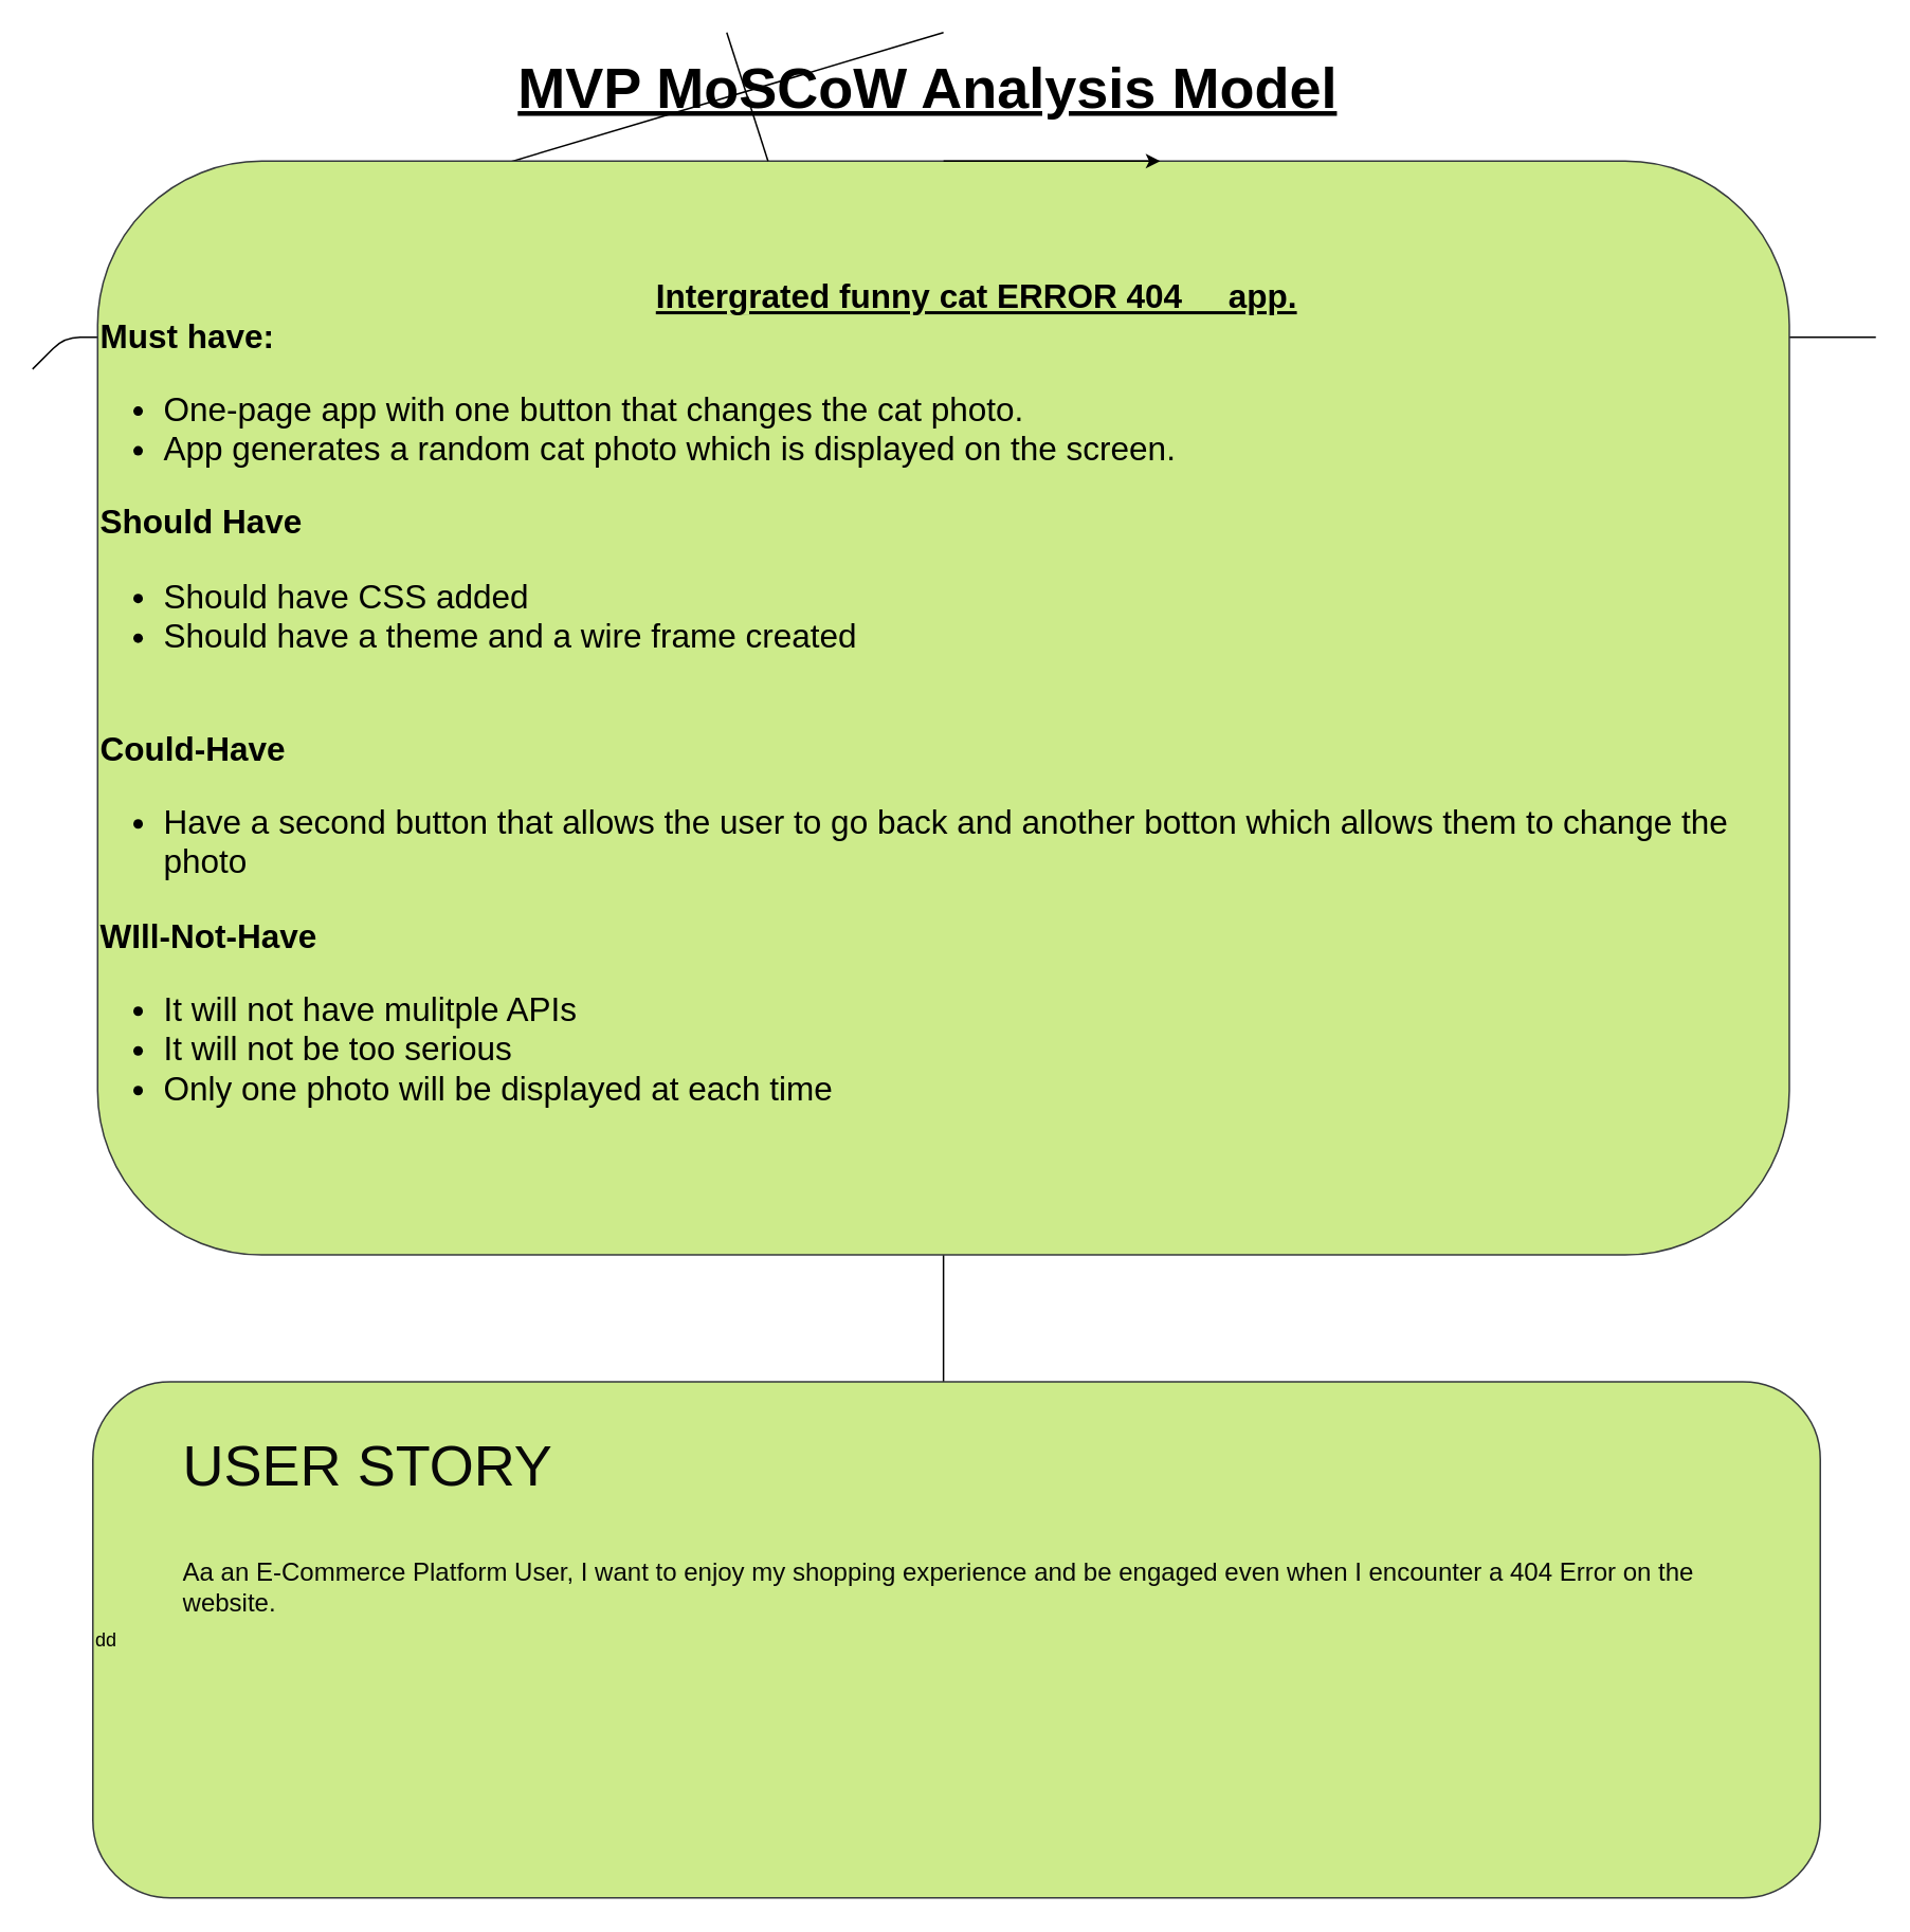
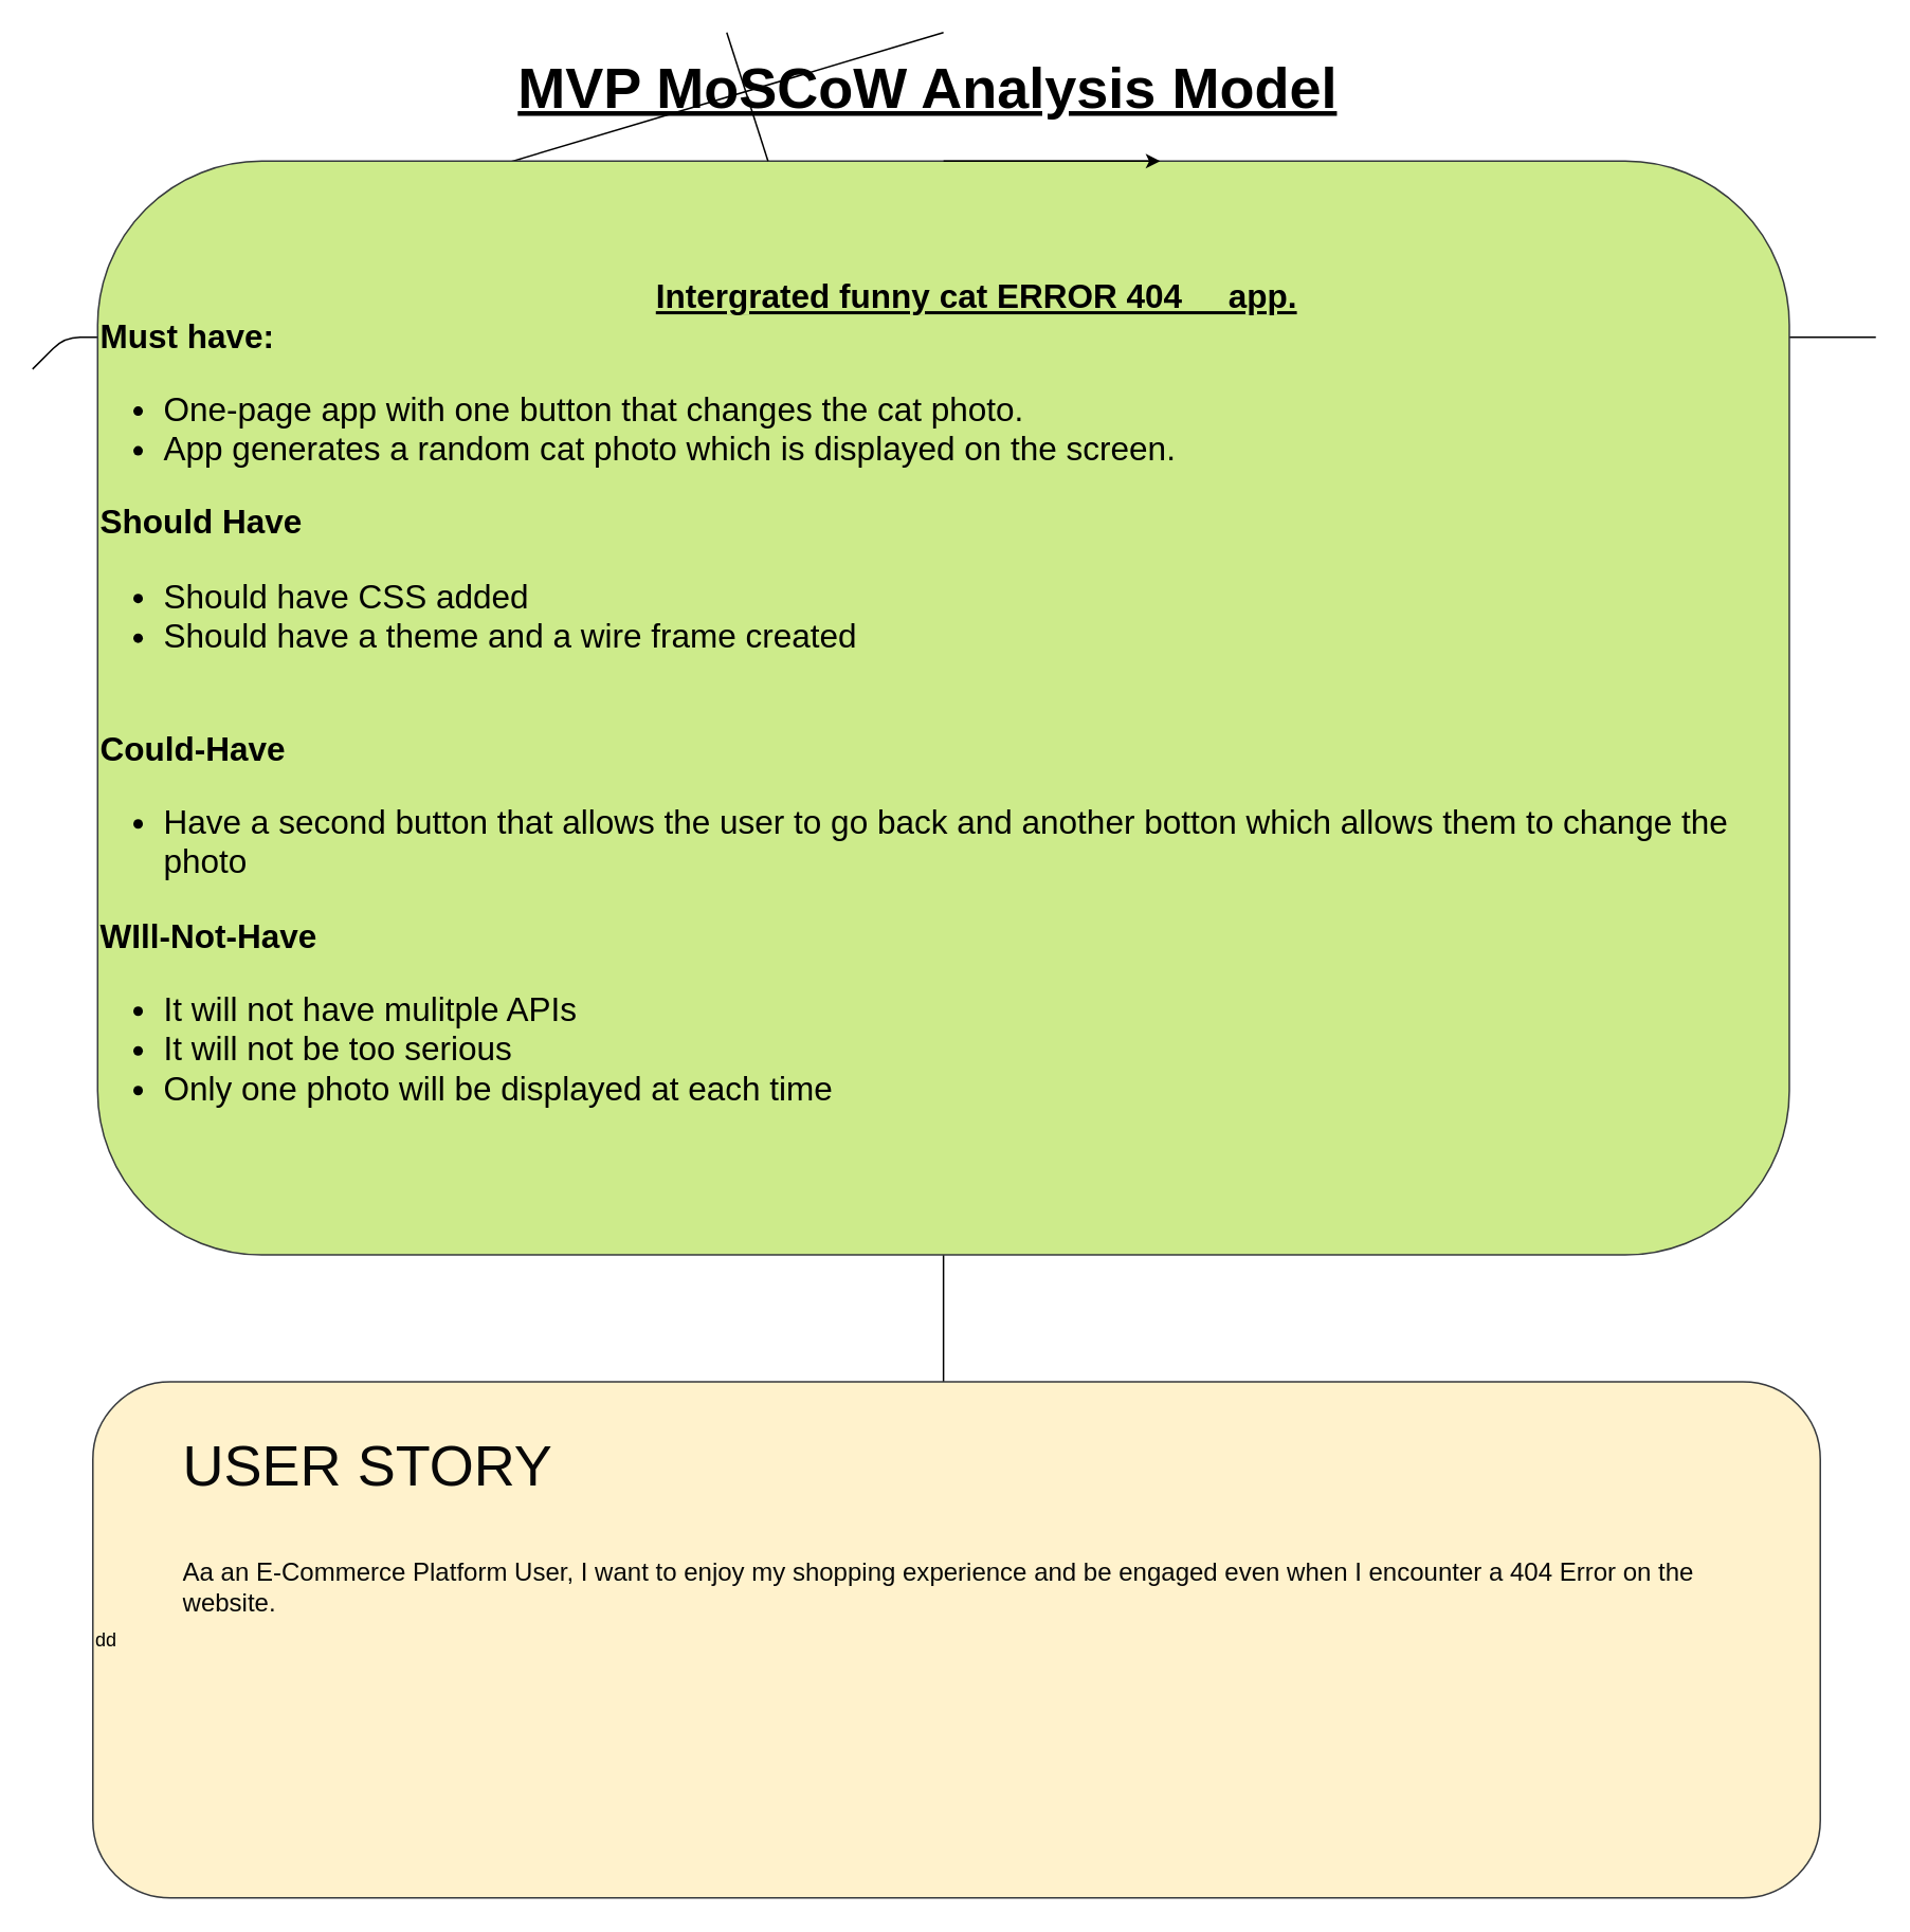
- <mxCell id="12" value="dd" style="rounded=1;whiteSpace=wrap;html=1;fillColor=#cdeb8b;strokeColor=#36393d;align=left;" vertex="1" parent="1"><mxGeometry x="58" y="870" width="1088" height="325" as="geometry" /></mxCell>
+ <mxCell id="12" value="dd" style="rounded=1;whiteSpace=wrap;html=1;fillColor=#fff2cc;strokeColor=#36393d;align=left;" vertex="1" parent="1"><mxGeometry x="58" y="870" width="1088" height="325" as="geometry" /></mxCell>
